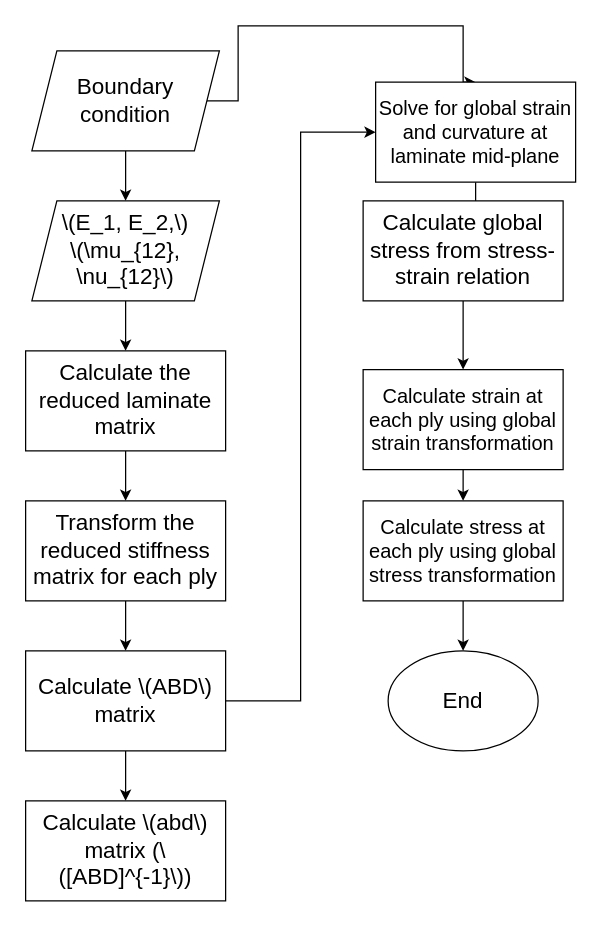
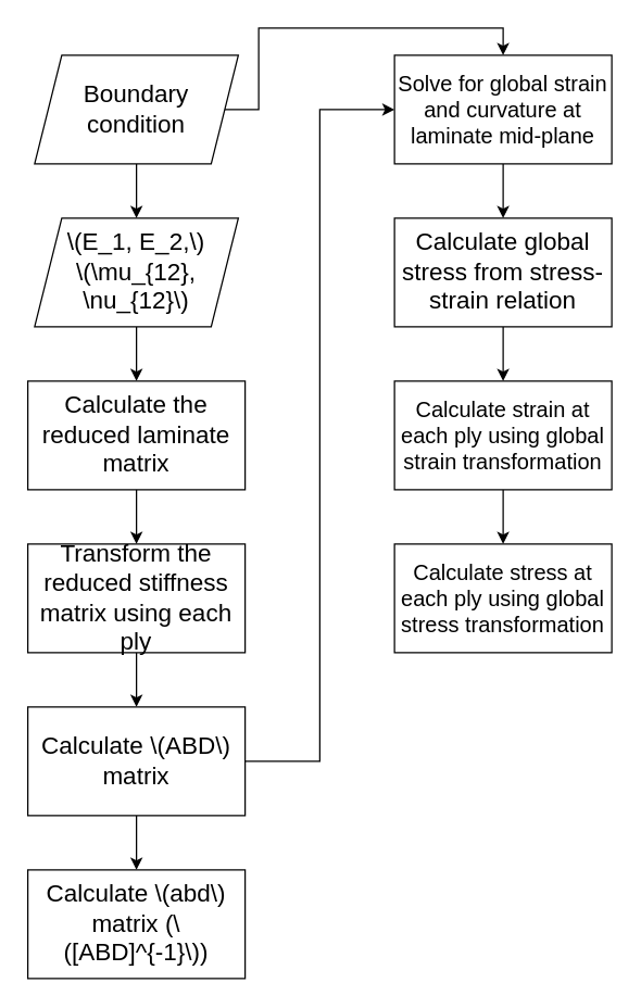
- <mxCell id="16" value="&lt;font style=&quot;font-size: 16px;&quot;&gt;Solve for global strain and curvature at laminate mid-plane&lt;/font&gt;" style="rounded=0;whiteSpace=wrap;html=1;fontSize=16;" vertex="1" parent="1"><mxGeometry x="300" y="65" width="160" height="80" as="geometry" /></mxCell>
+ <mxCell id="16" value="&lt;font style=&quot;font-size: 16px;&quot;&gt;Solve for global strain and curvature at laminate mid-plane&lt;/font&gt;" style="rounded=0;whiteSpace=wrap;html=1;fontSize=16;" vertex="1" parent="1"><mxGeometry x="290" y="40" width="160" height="80" as="geometry" /></mxCell>
- <mxCell id="20" value="&lt;font style=&quot;font-size: 16px;&quot;&gt;Calculate strain at each ply using global strain transformation&lt;/font&gt;" style="rounded=0;whiteSpace=wrap;html=1;" vertex="1" parent="1"><mxGeometry x="290" y="295" width="160" height="80" as="geometry" /></mxCell>
+ <mxCell id="20" value="&lt;font style=&quot;font-size: 16px;&quot;&gt;Calculate strain at each ply using global strain transformation&lt;/font&gt;" style="rounded=0;whiteSpace=wrap;html=1;" vertex="1" parent="1"><mxGeometry x="290" y="280" width="160" height="80" as="geometry" /></mxCell>
- <mxCell id="7" value="&lt;span style=&quot;font-size: 18px;&quot;&gt;Transform the reduced stiffness matrix for each ply&lt;/span&gt;" style="rounded=0;whiteSpace=wrap;html=1;" vertex="1" parent="1"><mxGeometry x="20" y="400" width="160" height="80" as="geometry" /></mxCell>
+ <mxCell id="7" value="&lt;span style=&quot;font-size: 18px;&quot;&gt;Transform the reduced stiffness matrix using each ply&lt;/span&gt;" style="rounded=0;whiteSpace=wrap;html=1;" vertex="1" parent="1"><mxGeometry x="20" y="400" width="160" height="80" as="geometry" /></mxCell>
- <mxCell id="21" style="edgeStyle=orthogonalEdgeStyle;rounded=0;orthogonalLoop=1;jettySize=auto;html=1;entryX=0.5;entryY=0;entryDx=0;entryDy=0;fontSize=16;" edge="1" parent="1" source="22" target="23"><mxGeometry relative="1" as="geometry" /></mxCell>
- <mxCell id="23" value="End" style="ellipse;whiteSpace=wrap;html=1;fontSize=18;" vertex="1" parent="1"><mxGeometry x="310" y="520" width="120" height="80" as="geometry" /></mxCell>
